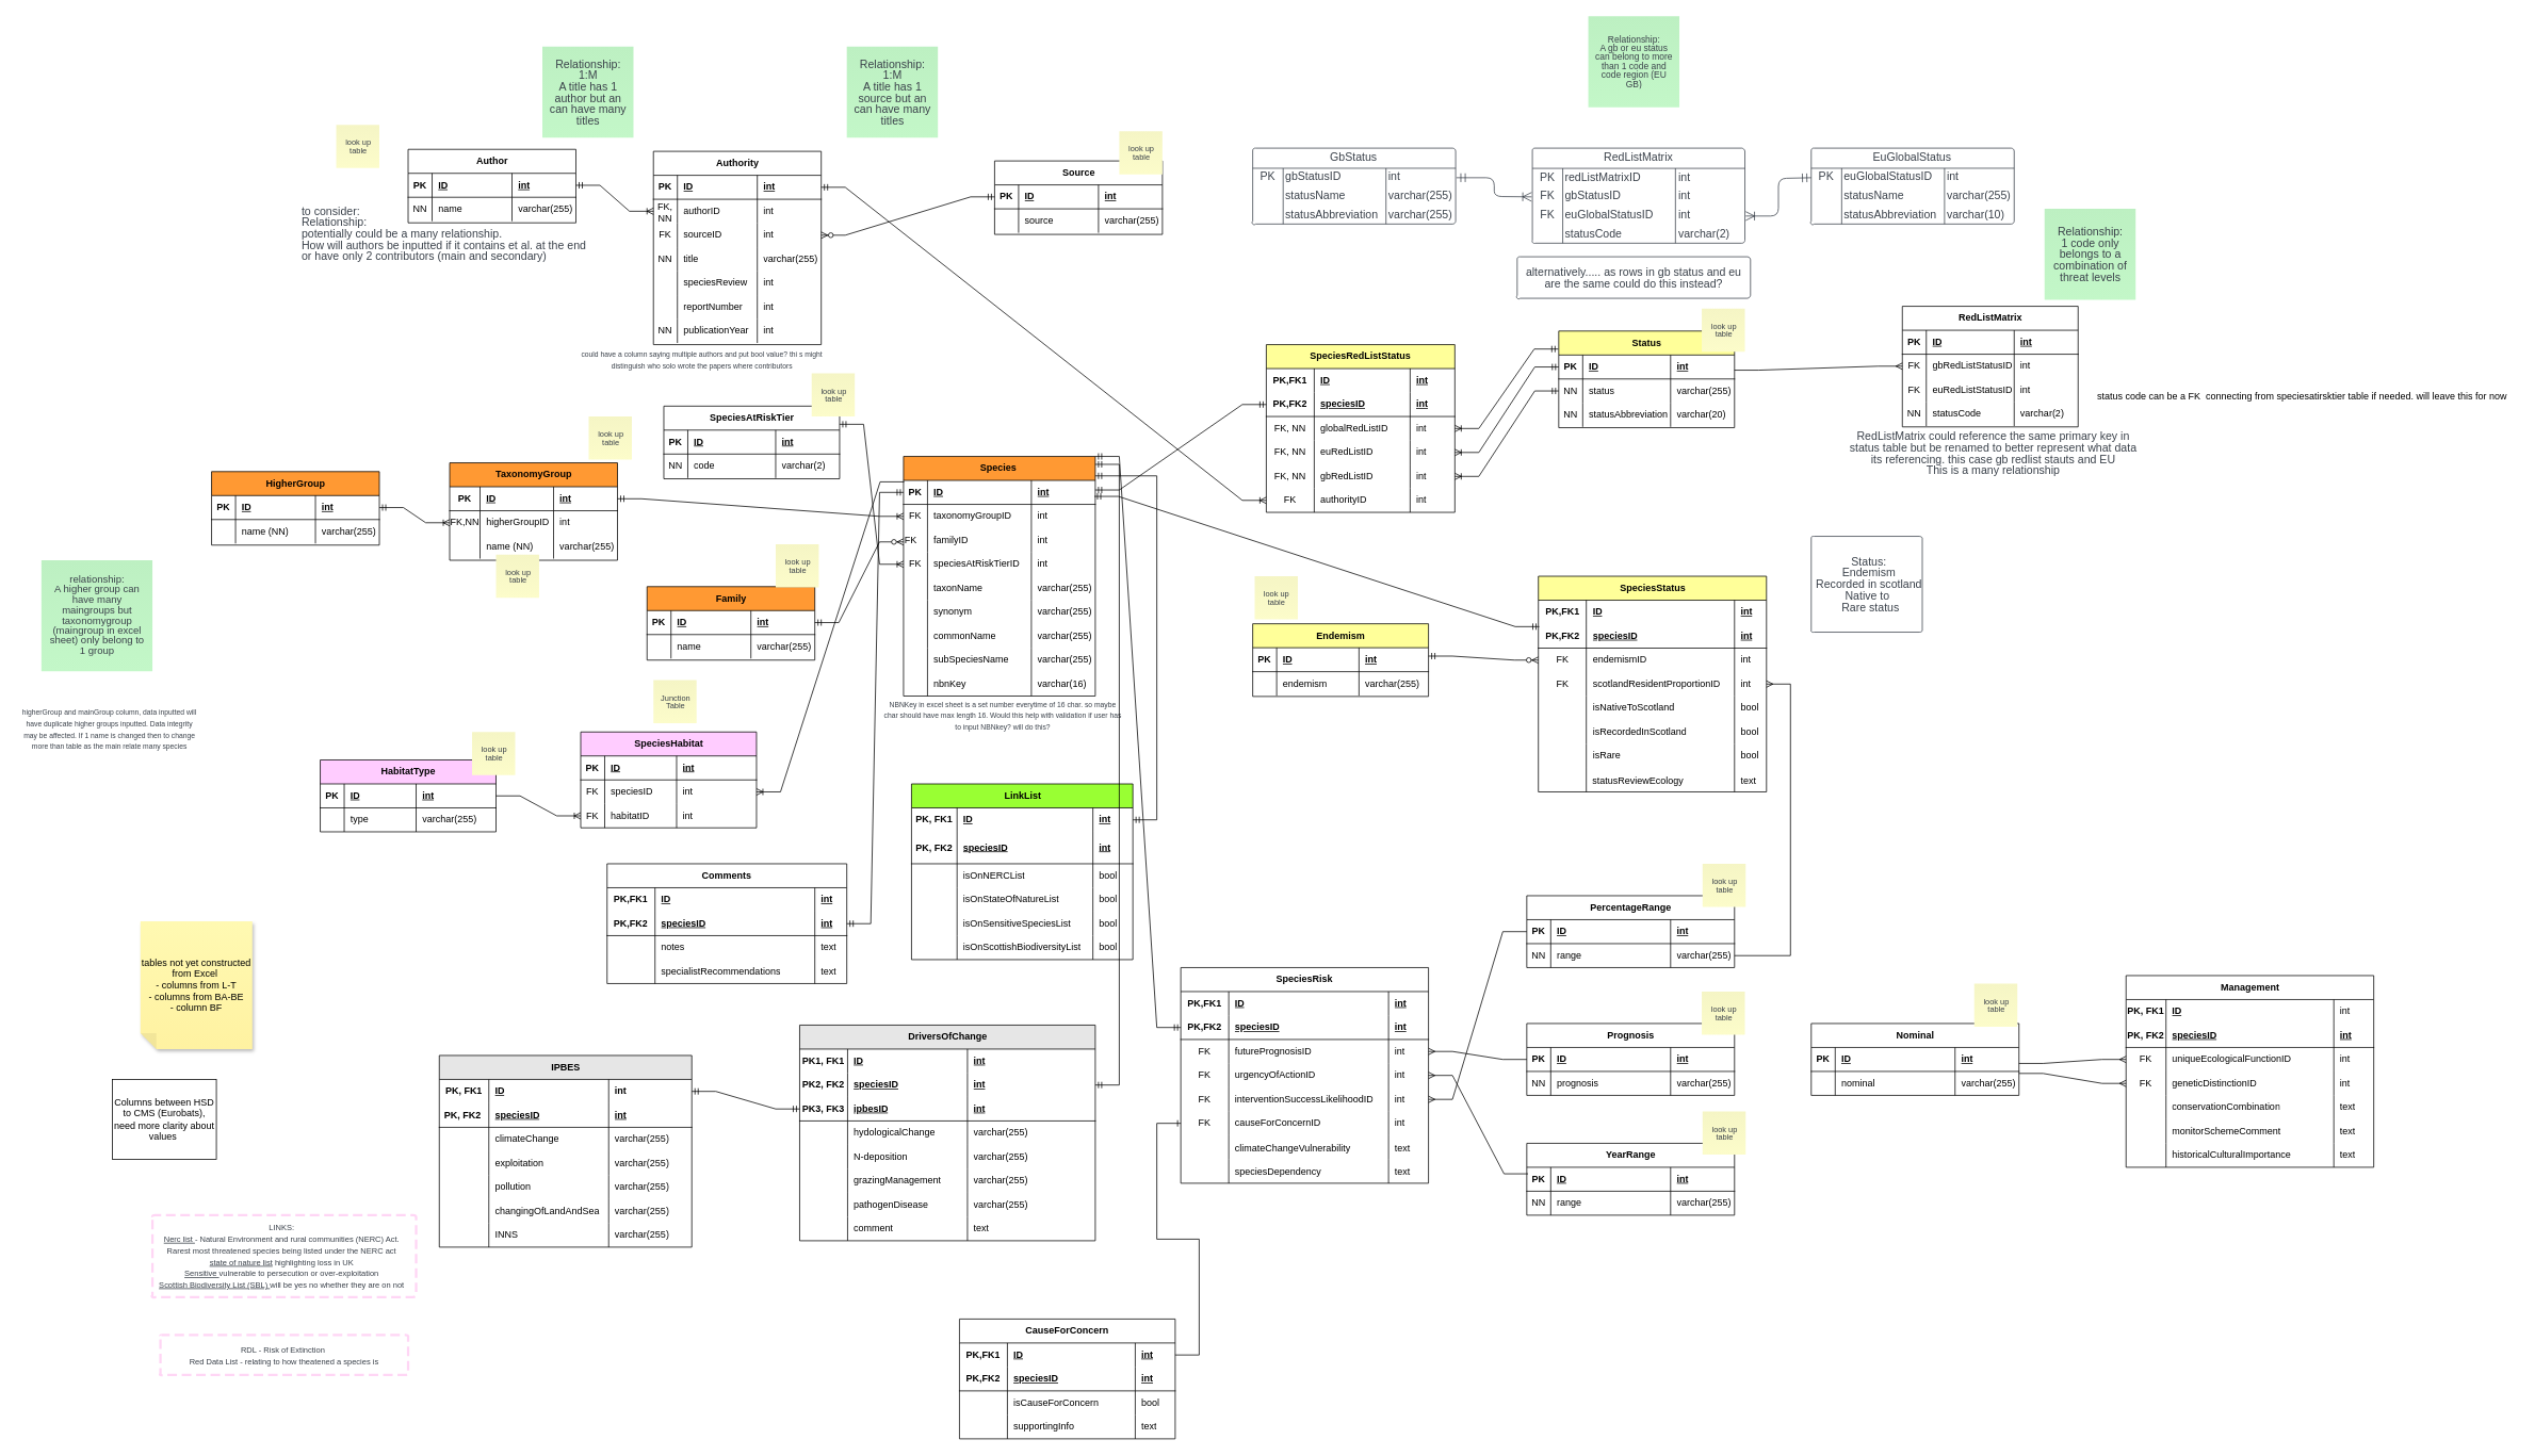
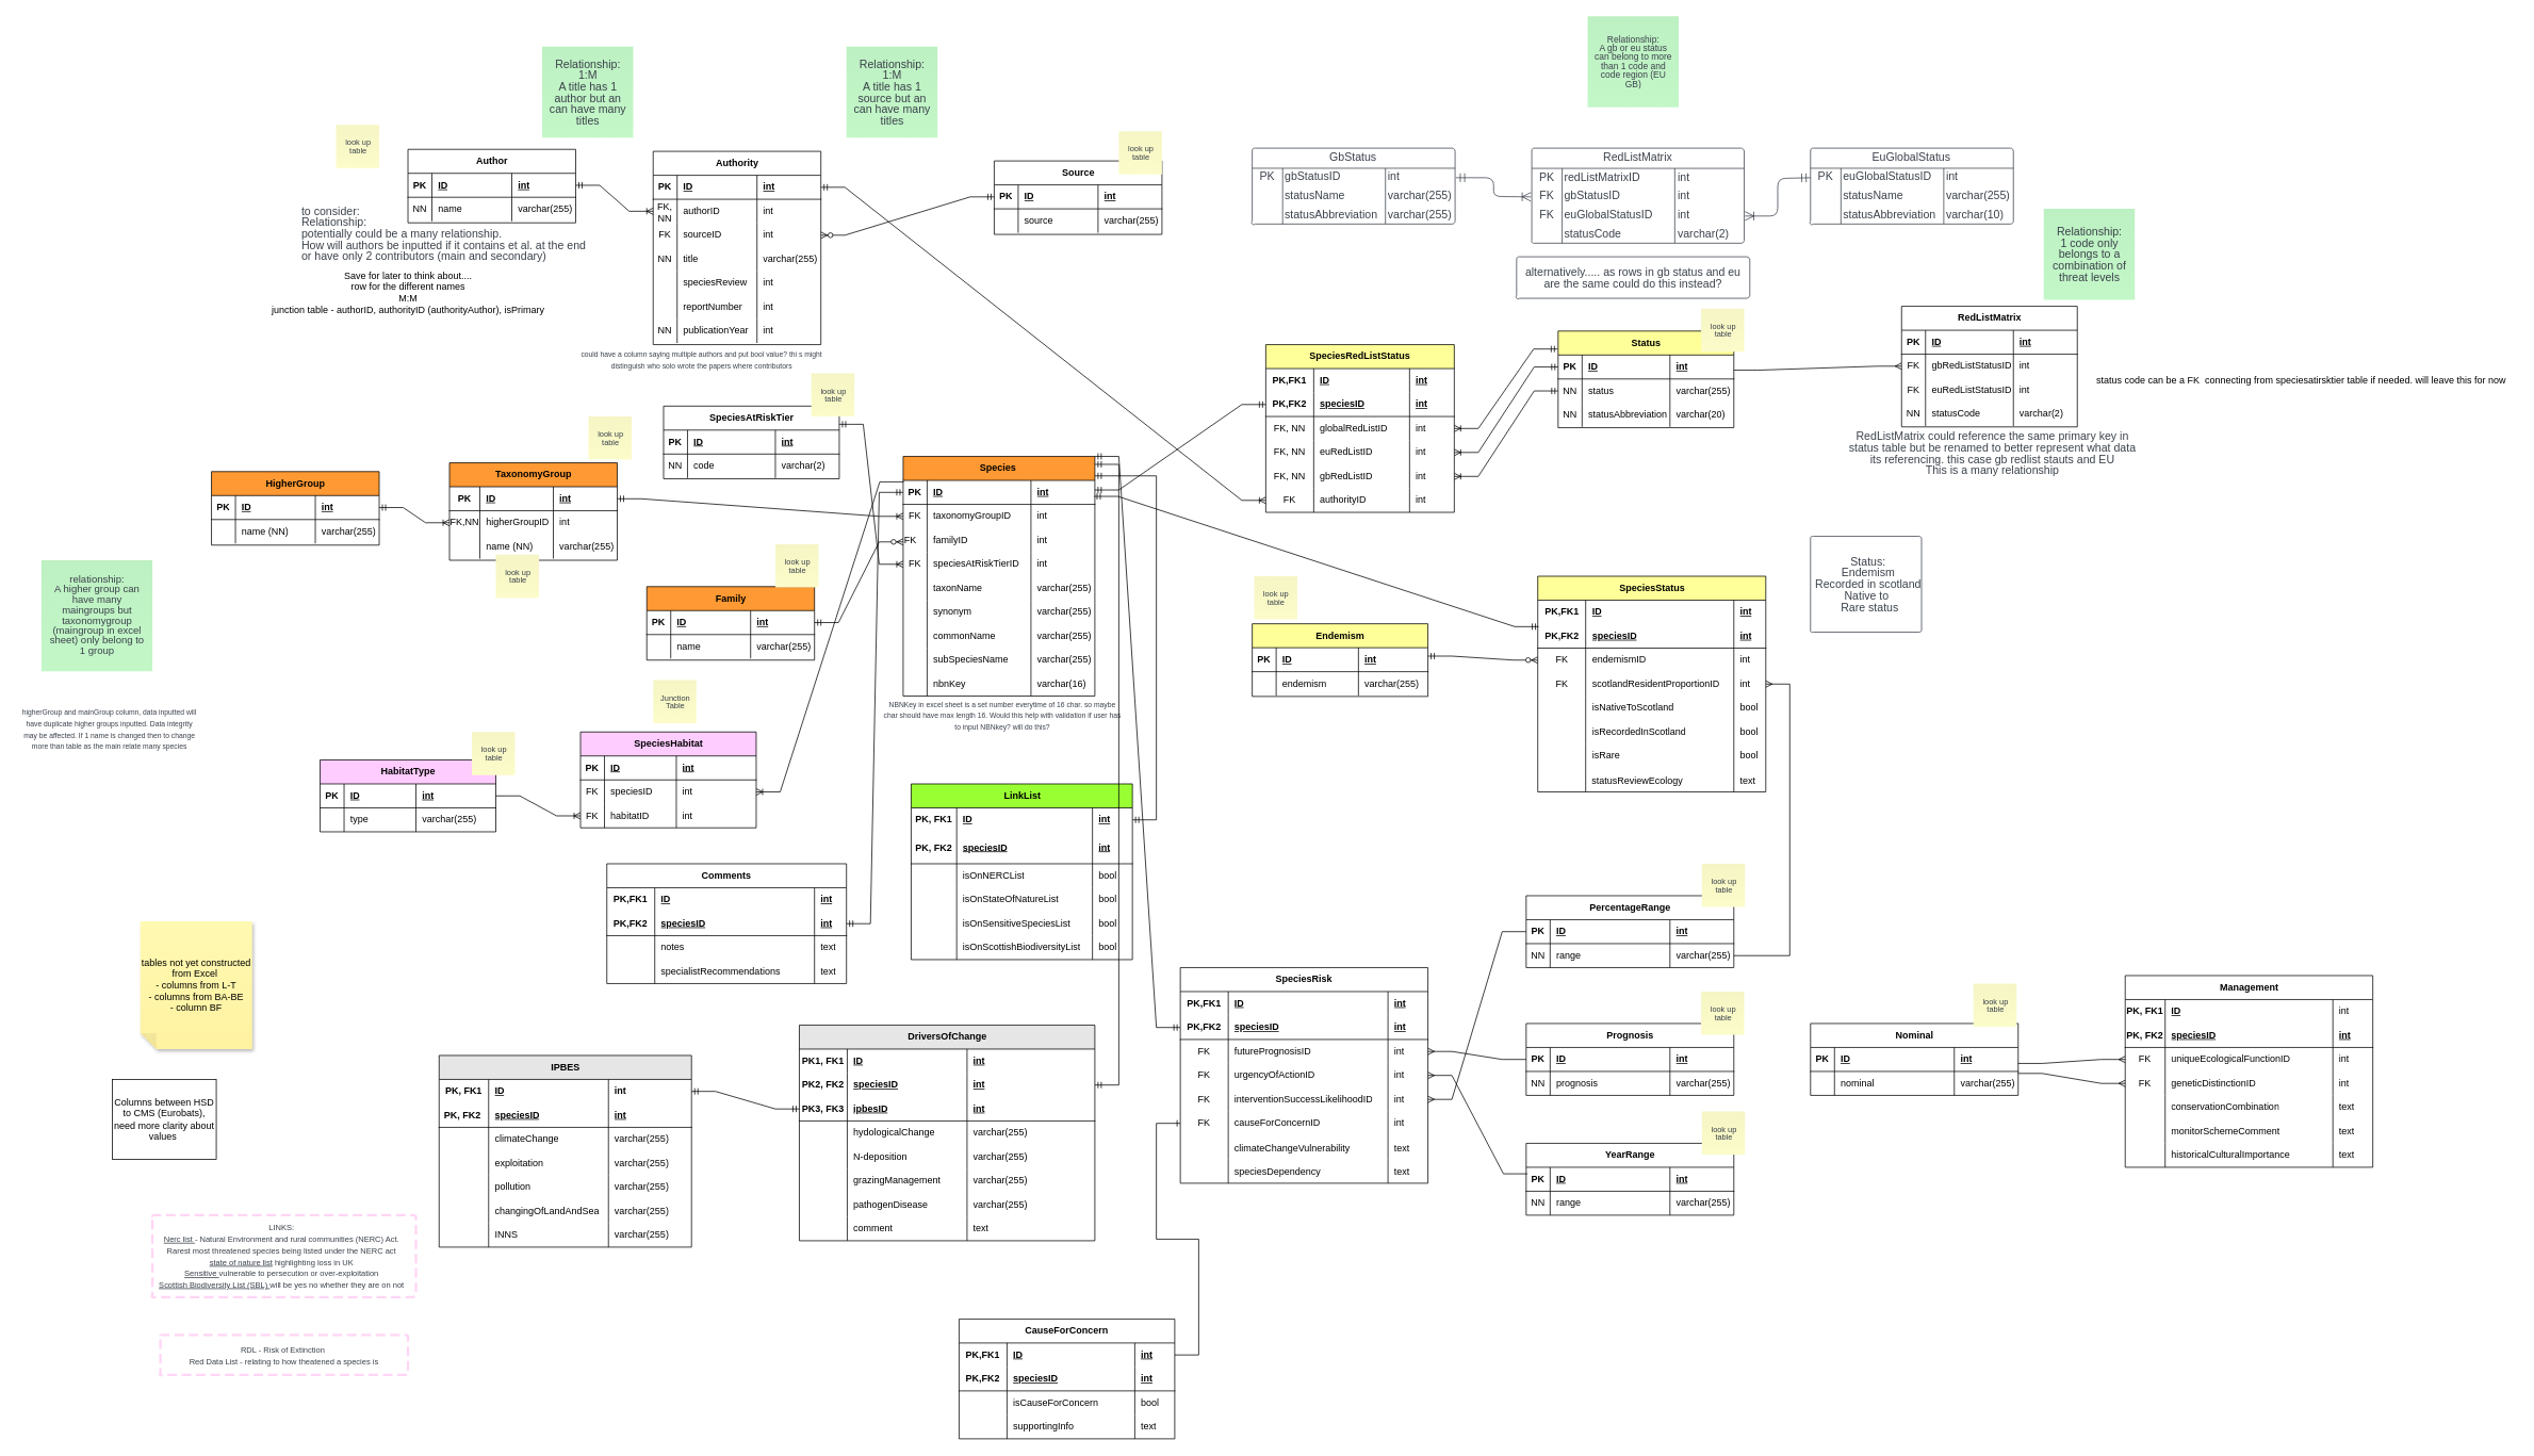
+ <mxCell id="121" value="Save for later to think about....&lt;br&gt;row for the different names&lt;br&gt;M:M&lt;br&gt;junction table - authorID, authorityID (authorityAuthor), isPrimary" style="text;html=1;align=center;verticalAlign=middle;resizable=0;points=[];autosize=1;strokeColor=none;fillColor=none;" vertex="1" parent="1"><mxGeometry x="330" y="331" width="360" height="70" as="geometry" /></mxCell>
- <mxCell id="397" value="status code can be a FK&amp;nbsp; connecting from speciesatirsktier table if needed. will leave this for now" style="text;html=1;align=center;verticalAlign=middle;resizable=0;points=[];autosize=1;strokeColor=none;fillColor=none;" vertex="1" parent="1"><mxGeometry x="2610" y="481" width="540" height="30" as="geometry" /></mxCell>
+ <mxCell id="397" value="status code can be a FK&amp;nbsp; connecting from speciesatirsktier table if needed. will leave this for now" style="text;html=1;align=center;verticalAlign=middle;resizable=0;points=[];autosize=1;strokeColor=none;fillColor=none;" vertex="1" parent="1"><mxGeometry x="2610" y="461" width="540" height="30" as="geometry" /></mxCell>
